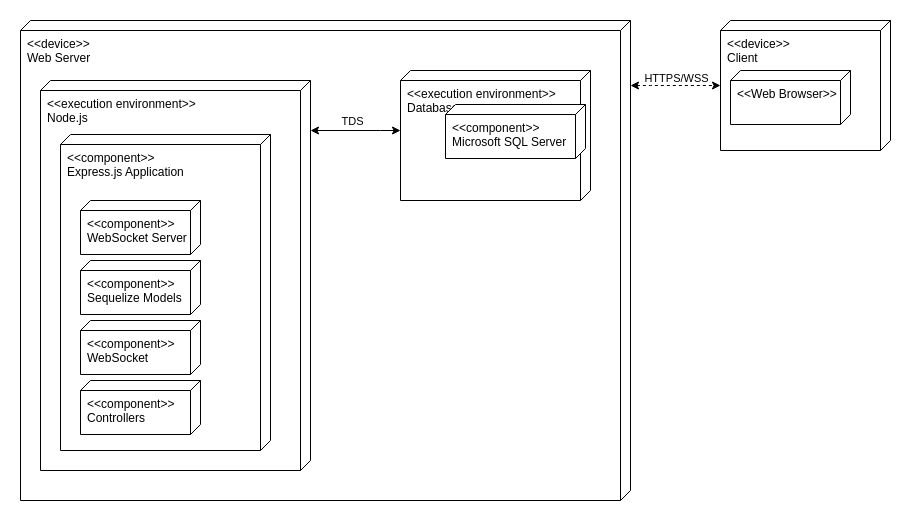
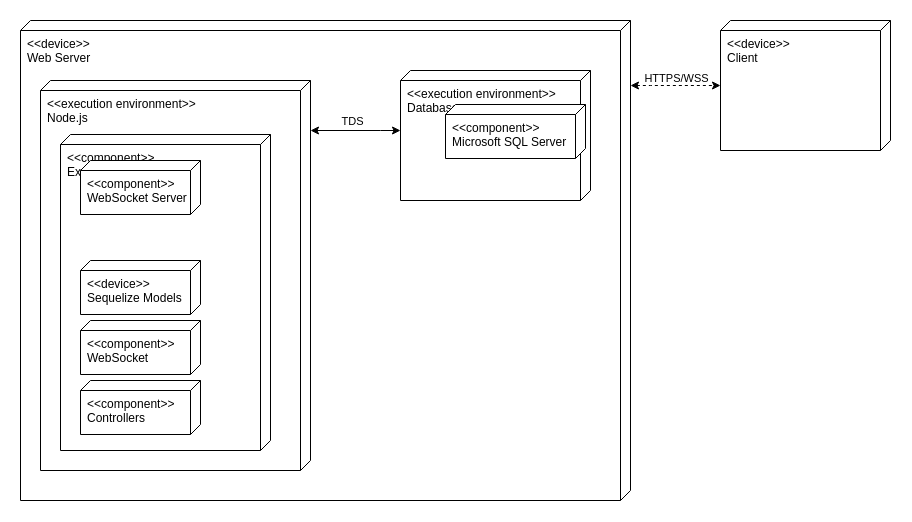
- <mxCell id="14" value="&amp;lt;&amp;lt;Web Browser&amp;gt;&amp;gt;" style="verticalAlign=top;align=left;shape=cube;size=10;direction=south;html=1;boundedLbl=1;spacingLeft=5;whiteSpace=wrap;" vertex="1" parent="1"><mxGeometry x="730" y="70.002" width="120" height="54.0" as="geometry" /></mxCell>
- <mxCell id="4" value="&amp;lt;&amp;lt;component&amp;gt;&amp;gt;&lt;div align=&quot;left&quot;&gt;Express.js Application&lt;/div&gt;" style="verticalAlign=top;align=left;shape=cube;size=10;direction=south;fontStyle=0;html=1;boundedLbl=1;spacingLeft=5;whiteSpace=wrap;" vertex="1" parent="1"><mxGeometry x="60" y="134" width="210" height="316" as="geometry" /></mxCell>
+ <mxCell id="4" value="&amp;lt;&amp;lt;component&amp;gt;&amp;gt;&lt;div align=&quot;left&quot;&gt;Express.js Database&lt;/div&gt;" style="verticalAlign=top;align=left;shape=cube;size=10;direction=south;fontStyle=0;html=1;boundedLbl=1;spacingLeft=5;whiteSpace=wrap;" vertex="1" parent="1"><mxGeometry x="60" y="134" width="210" height="316" as="geometry" /></mxCell>
- <mxCell id="7" value="&amp;lt;&amp;lt;component&amp;gt;&amp;gt;&lt;br&gt;WebSocket Server" style="verticalAlign=top;align=left;shape=cube;size=10;direction=south;html=1;boundedLbl=1;spacingLeft=5;whiteSpace=wrap;" vertex="1" parent="1"><mxGeometry x="80" y="200.002" width="120" height="54.0" as="geometry" /></mxCell>
+ <mxCell id="7" value="&amp;lt;&amp;lt;component&amp;gt;&amp;gt;&lt;br&gt;WebSocket Server" style="verticalAlign=top;align=left;shape=cube;size=10;direction=south;html=1;boundedLbl=1;spacingLeft=5;whiteSpace=wrap;" vertex="1" parent="1"><mxGeometry x="80" y="160.002" width="120" height="54.0" as="geometry" /></mxCell>
- <mxCell id="6" value="&amp;lt;&amp;lt;component&amp;gt;&amp;gt;&lt;br&gt;Sequelize Models" style="verticalAlign=top;align=left;shape=cube;size=10;direction=south;html=1;boundedLbl=1;spacingLeft=5;whiteSpace=wrap;" vertex="1" parent="1"><mxGeometry x="80" y="260.002" width="120" height="54.0" as="geometry" /></mxCell>
+ <mxCell id="6" value="&amp;lt;&amp;lt;device&amp;gt;&amp;gt;&lt;br&gt;Sequelize Models" style="verticalAlign=top;align=left;shape=cube;size=10;direction=south;html=1;boundedLbl=1;spacingLeft=5;whiteSpace=wrap;" vertex="1" parent="1"><mxGeometry x="80" y="260.002" width="120" height="54.0" as="geometry" /></mxCell>
